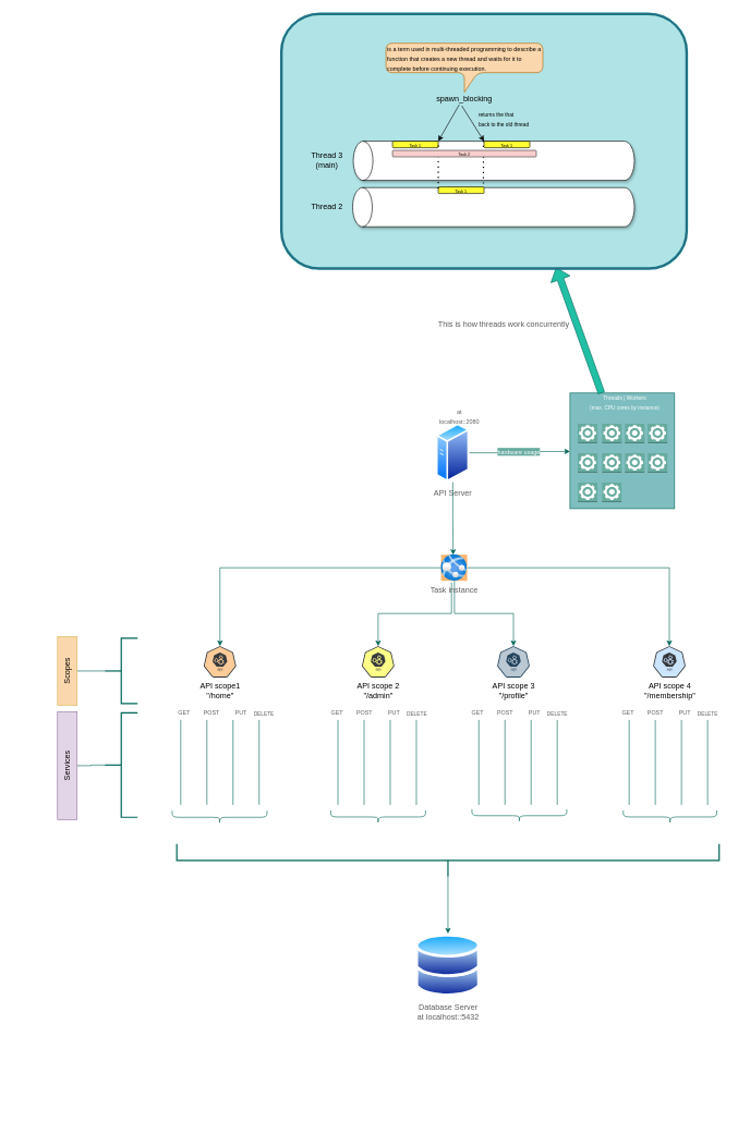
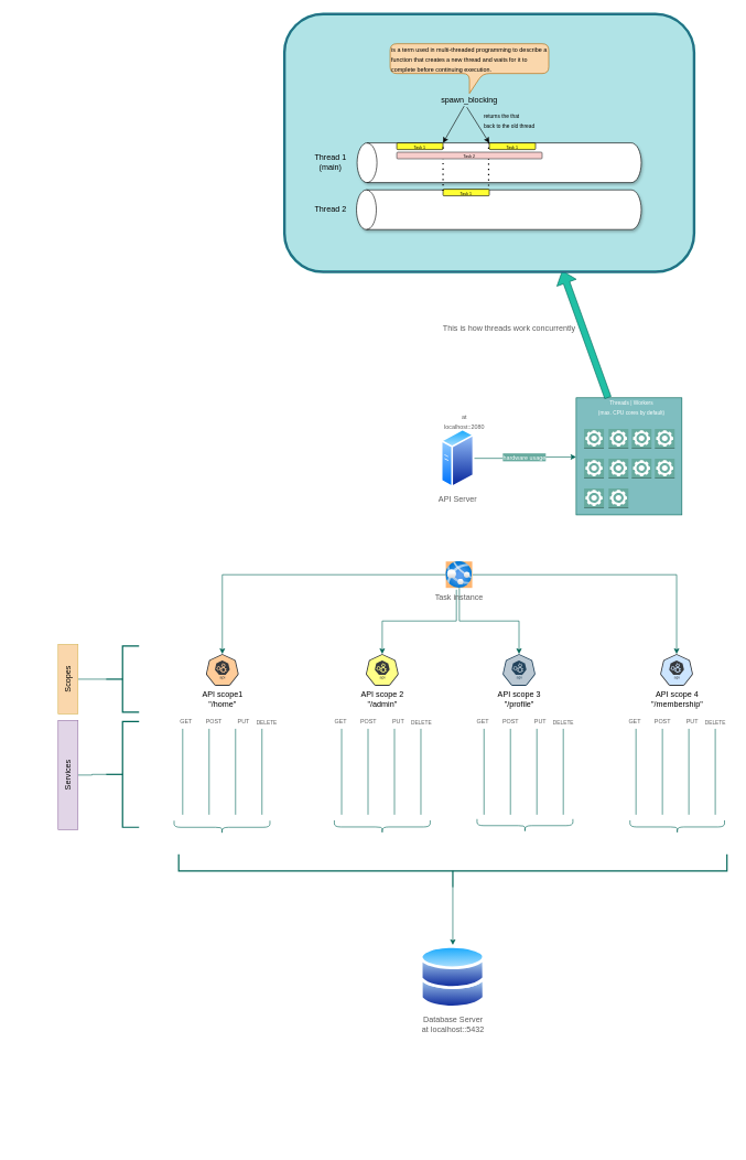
- <mxCell id="69" value="Thread 3&lt;br&gt;(main)" style="text;html=1;align=center;verticalAlign=middle;whiteSpace=wrap;rounded=1;labelBackgroundColor=none;" vertex="1" parent="65"><mxGeometry x="40" y="219" width="60" height="10" as="geometry" /></mxCell>
+ <mxCell id="69" value="Thread 1&lt;br&gt;(main)" style="text;html=1;align=center;verticalAlign=middle;whiteSpace=wrap;rounded=1;labelBackgroundColor=none;" vertex="1" parent="65"><mxGeometry x="40" y="219" width="60" height="10" as="geometry" /></mxCell>
- <mxCell id="53" value="&lt;font color=&quot;#ffffff&quot; style=&quot;font-size: 8px;&quot;&gt;Threads | Workers &lt;br&gt;(max. CPU cores by instance)&lt;/font&gt;" style="text;html=1;align=center;verticalAlign=middle;resizable=0;points=[];autosize=1;strokeColor=none;fillColor=none;fontColor=#5C5C5C;container=0;" vertex="1" parent="50"><mxGeometry x="30.5" width="120" height="40" as="geometry" /></mxCell>
+ <mxCell id="53" value="&lt;font color=&quot;#ffffff&quot; style=&quot;font-size: 8px;&quot;&gt;Threads | Workers &lt;br&gt;(max. CPU cores by default)&lt;/font&gt;" style="text;html=1;align=center;verticalAlign=middle;resizable=0;points=[];autosize=1;strokeColor=none;fillColor=none;fontColor=#5C5C5C;container=0;" vertex="1" parent="50"><mxGeometry x="30.5" width="120" height="40" as="geometry" /></mxCell>
- <mxCell id="14" style="edgeStyle=orthogonalEdgeStyle;rounded=0;orthogonalLoop=1;jettySize=auto;html=1;entryX=0.465;entryY=0.008;entryDx=0;entryDy=0;entryPerimeter=0;strokeColor=#006658;fontColor=#5C5C5C;fillColor=#21C0A5;" edge="1" parent="1" source="8" target="6"><mxGeometry relative="1" as="geometry" /></mxCell>
